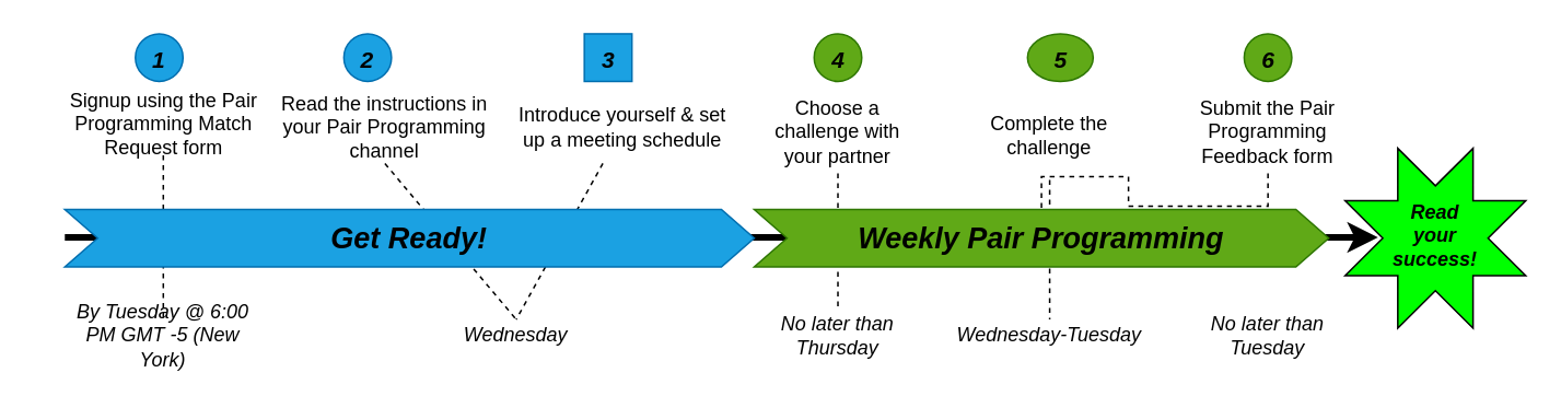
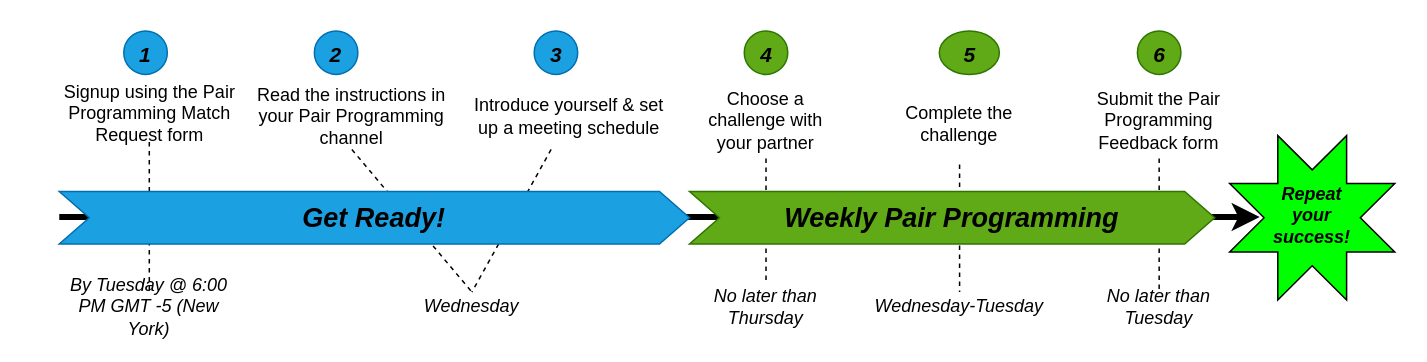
- <mxCell id="14" value="&lt;font style=&quot;line-height: 50% ; font-size: 14px&quot;&gt;3&lt;/font&gt;" style="whiteSpace=wrap;html=1;aspect=fixed;fontSize=18;fontColor=#000000;align=center;verticalAlign=middle;horizontal=1;spacing=0;labelPosition=center;verticalLabelPosition=middle;fillColor=#1ba1e2;strokeColor=#006EAF;fontStyle=3;rounded=0;" parent="1" vertex="1"><mxGeometry x="355.5" y="20" width="29" height="29" as="geometry" /></mxCell>
+ <mxCell id="14" value="&lt;font style=&quot;line-height: 50% ; font-size: 14px&quot;&gt;3&lt;/font&gt;" style="ellipse;whiteSpace=wrap;html=1;aspect=fixed;fontSize=18;fontColor=#000000;align=center;verticalAlign=middle;horizontal=1;spacing=0;labelPosition=center;verticalLabelPosition=middle;fillColor=#1ba1e2;strokeColor=#006EAF;fontStyle=3" parent="1" vertex="1"><mxGeometry x="355.5" y="20" width="29" height="29" as="geometry" /></mxCell>
- <mxCell id="24" style="edgeStyle=orthogonalEdgeStyle;rounded=0;orthogonalLoop=1;jettySize=auto;html=1;strokeWidth=1;fontSize=12;fontColor=#000000;endArrow=none;endFill=0;dashed=1;exitX=1;exitY=0.5;exitDx=0;exitDy=0;" parent="1" source="25" target="27" edge="1"><mxGeometry relative="1" as="geometry"><mxPoint x="624" y="204" as="targetPoint" /></mxGeometry></mxCell>
+ <mxCell id="24" style="edgeStyle=orthogonalEdgeStyle;rounded=0;orthogonalLoop=1;jettySize=auto;html=1;strokeWidth=1;fontSize=12;fontColor=#000000;endArrow=none;endFill=0;dashed=1;exitX=1;exitY=0.5;exitDx=0;exitDy=0;entryX=0.5;entryY=0;entryDx=0;entryDy=0;" parent="1" source="25" target="23" edge="1"><mxGeometry relative="1" as="geometry"><mxPoint x="624" y="204" as="targetPoint" /></mxGeometry></mxCell>
- <mxCell id="29" value="&lt;i&gt;&lt;b&gt;Read your success!&lt;/b&gt;&lt;/i&gt;" style="text;html=1;strokeColor=none;fillColor=none;align=center;verticalAlign=middle;whiteSpace=wrap;rounded=0;" parent="1" vertex="1"><mxGeometry x="849" y="133.25" width="50" height="20" as="geometry" /></mxCell>
+ <mxCell id="29" value="&lt;i&gt;&lt;b&gt;Repeat your success!&lt;/b&gt;&lt;/i&gt;" style="text;html=1;strokeColor=none;fillColor=none;align=center;verticalAlign=middle;whiteSpace=wrap;rounded=0;" parent="1" vertex="1"><mxGeometry x="849" y="133.25" width="50" height="20" as="geometry" /></mxCell>
